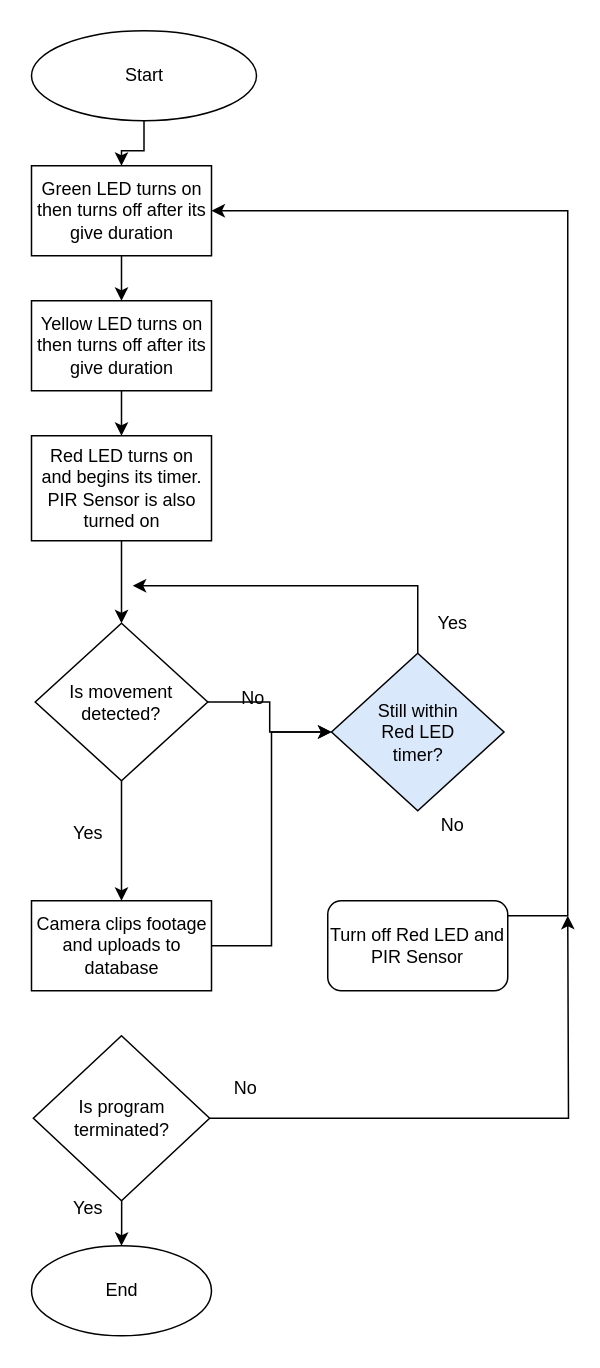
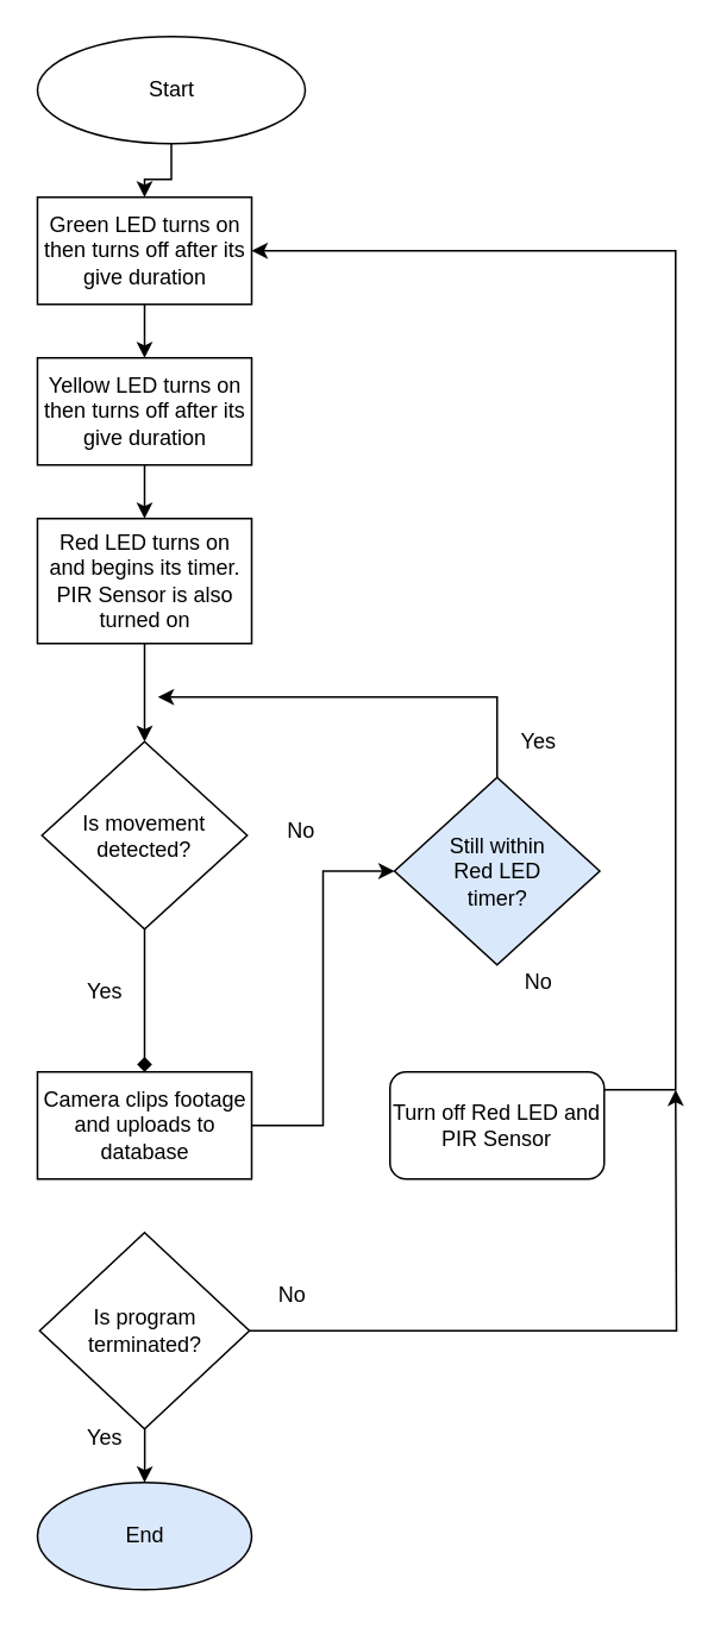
- <mxCell id="11" value="" style="edgeStyle=orthogonalEdgeStyle;rounded=0;orthogonalLoop=1;jettySize=auto;html=1;" parent="1" source="12" target="17" edge="1"><mxGeometry relative="1" as="geometry" /></mxCell>
- <mxCell id="10" value="" style="edgeStyle=orthogonalEdgeStyle;rounded=0;orthogonalLoop=1;jettySize=auto;html=1;" parent="1" source="12" target="14" edge="1"><mxGeometry relative="1" as="geometry" /></mxCell>
+ <mxCell id="10" value="" style="edgeStyle=orthogonalEdgeStyle;rounded=0;orthogonalLoop=1;jettySize=auto;html=1;endArrow=diamond;" parent="1" source="12" target="14" edge="1"><mxGeometry relative="1" as="geometry" /></mxCell>
- <mxCell id="27" value="End" style="ellipse;whiteSpace=wrap;html=1;" vertex="1" parent="1"><mxGeometry x="20.5" y="830" width="120" height="60" as="geometry" /></mxCell>
+ <mxCell id="27" value="End" style="ellipse;whiteSpace=wrap;html=1;fillColor=#dae8fc;" vertex="1" parent="1"><mxGeometry x="20.5" y="830" width="120" height="60" as="geometry" /></mxCell>
